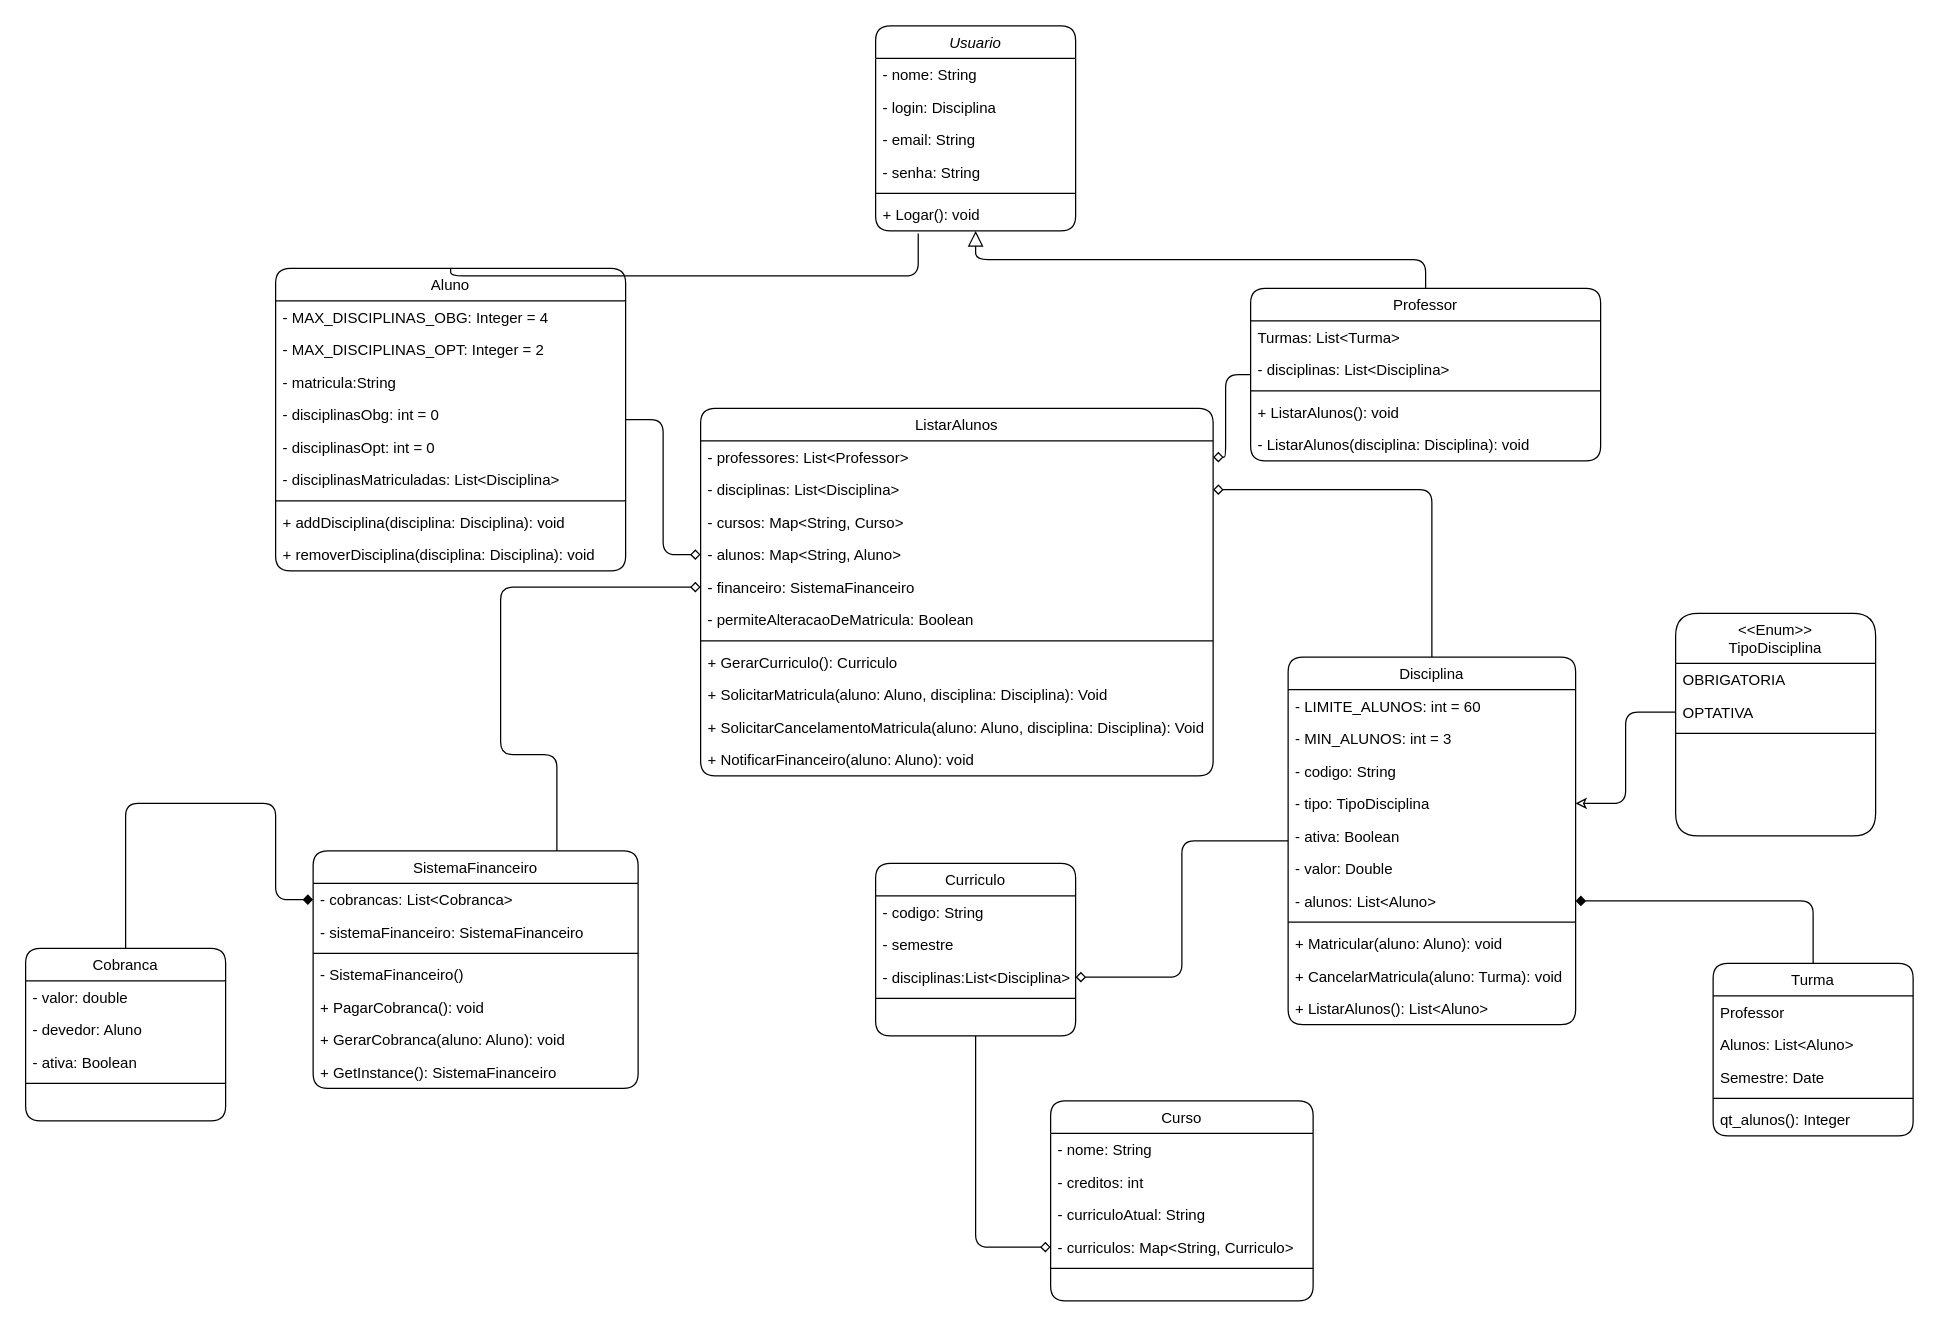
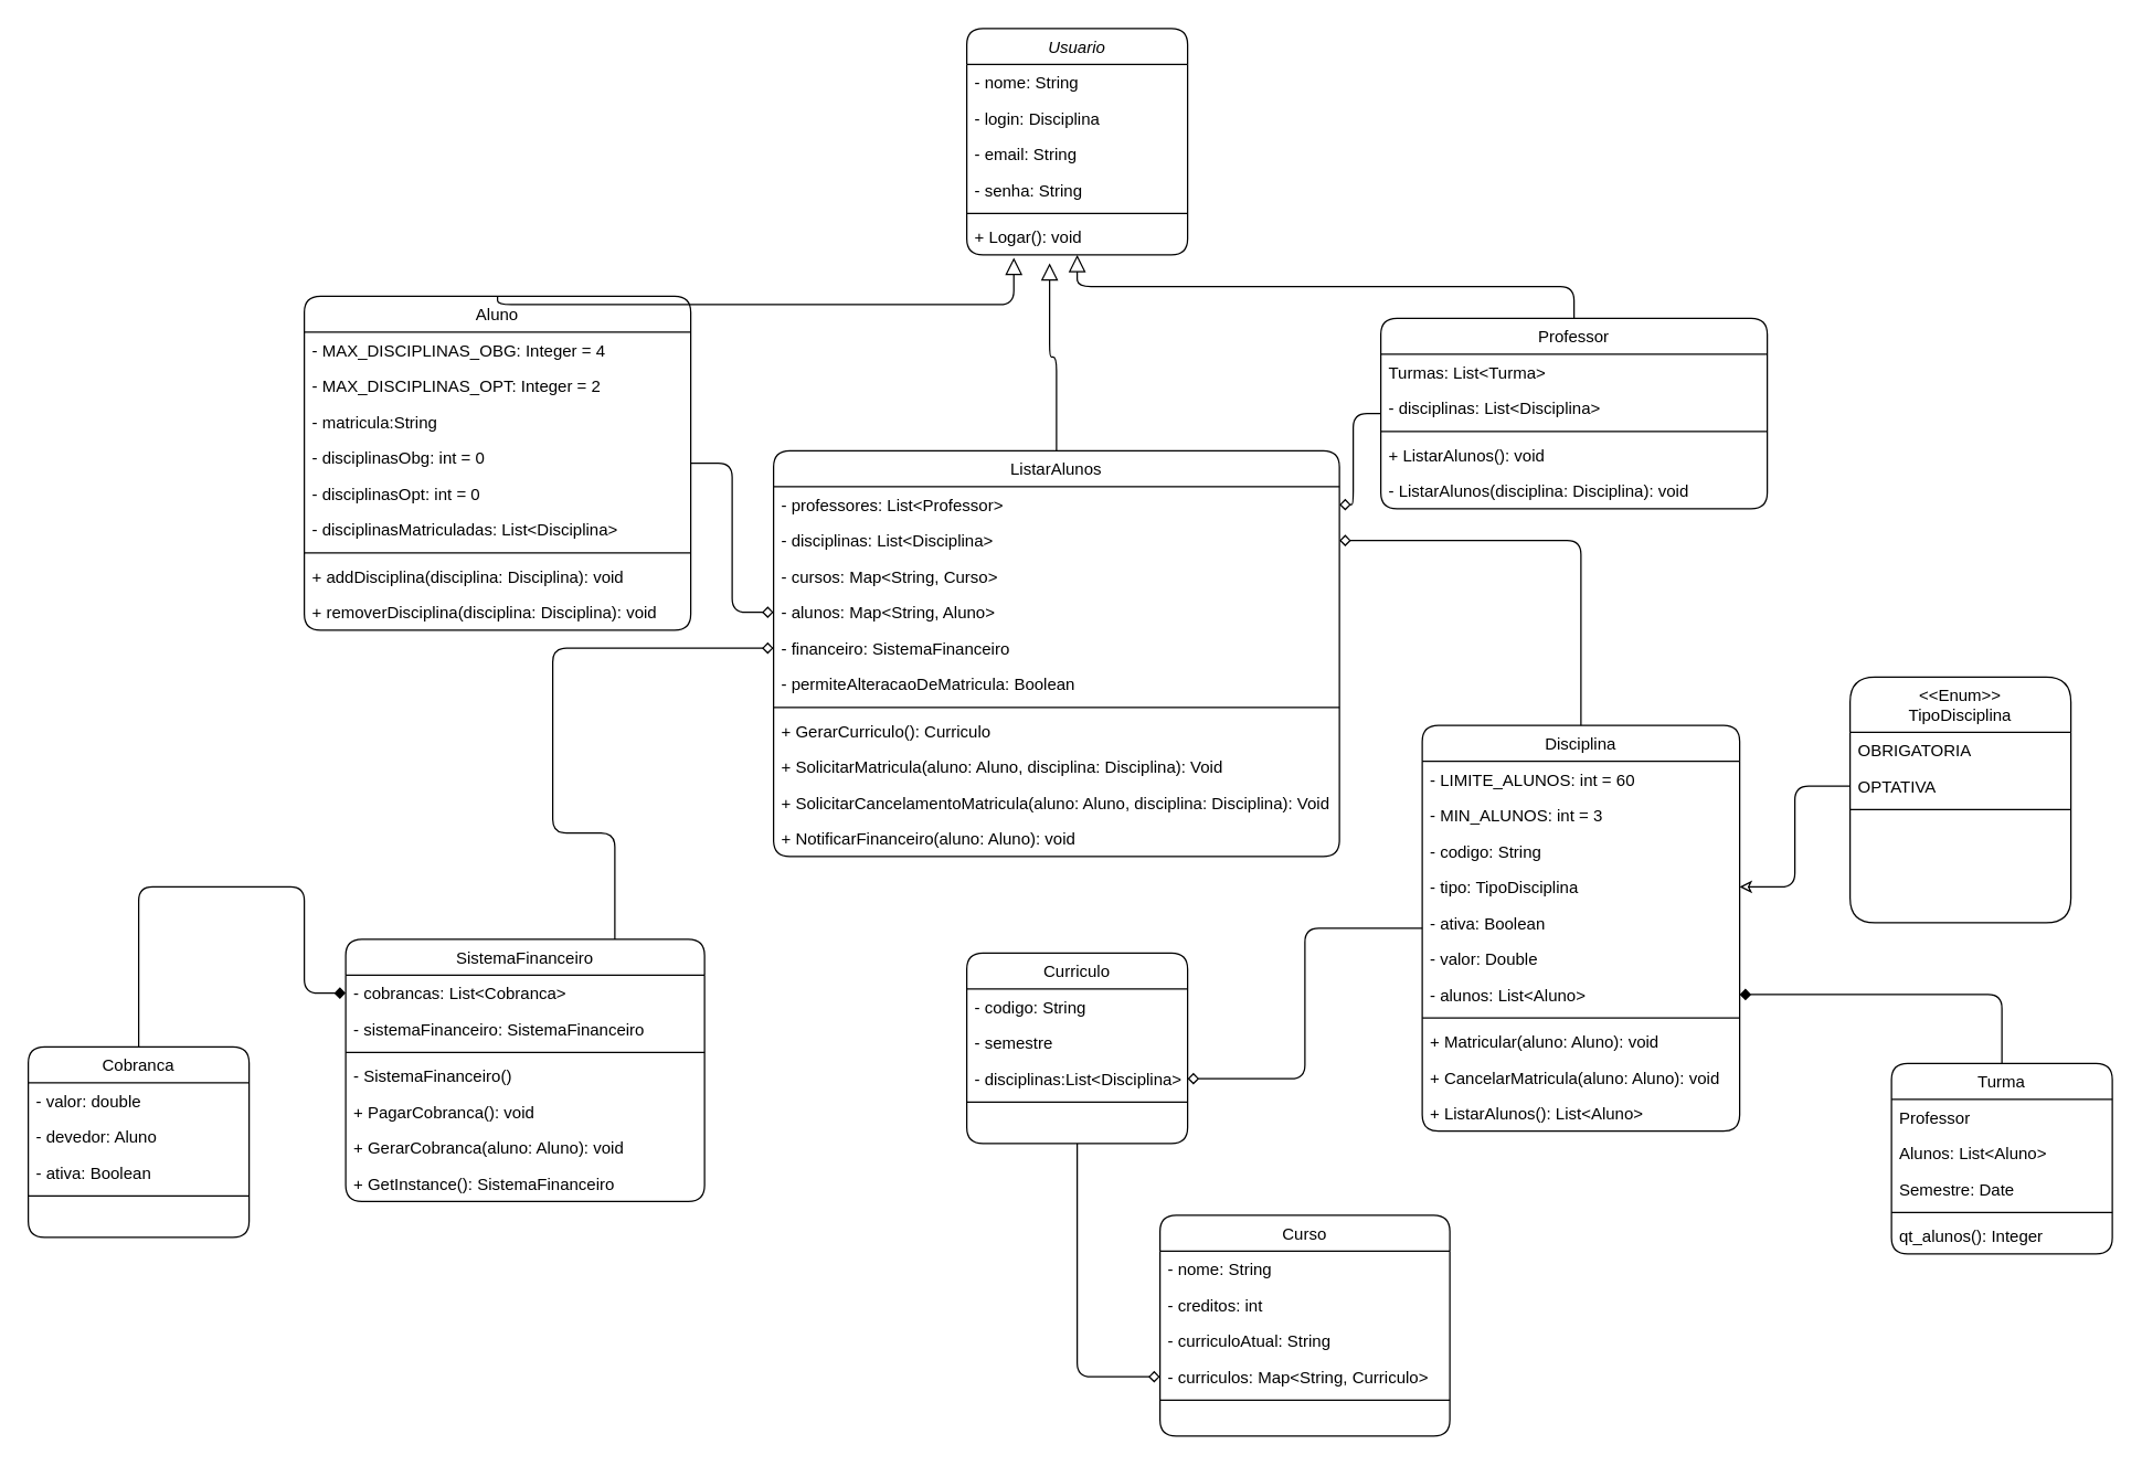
- <mxCell id="41" value="" style="endArrow=none;endSize=10;endFill=0;shadow=0;strokeWidth=1;rounded=1;edgeStyle=elbowEdgeStyle;elbow=vertical;exitX=0.5;exitY=0;exitDx=0;exitDy=0;entryX=0.213;entryY=1.077;entryDx=0;entryDy=0;entryPerimeter=0;" edge="1" parent="1" source="31" target="8"><mxGeometry width="160" relative="1" as="geometry"><mxPoint x="700" y="300" as="sourcePoint" /><mxPoint x="730" y="200" as="targetPoint" /><Array as="points"><mxPoint x="630" y="220" /></Array></mxGeometry></mxCell>
+ <mxCell id="41" value="" style="endArrow=block;endSize=10;endFill=0;shadow=0;strokeWidth=1;rounded=1;edgeStyle=elbowEdgeStyle;elbow=vertical;exitX=0.5;exitY=0;exitDx=0;exitDy=0;entryX=0.213;entryY=1.077;entryDx=0;entryDy=0;entryPerimeter=0;" edge="1" parent="1" source="31" target="8"><mxGeometry width="160" relative="1" as="geometry"><mxPoint x="700" y="300" as="sourcePoint" /><mxPoint x="730" y="200" as="targetPoint" /><Array as="points"><mxPoint x="630" y="220" /></Array></mxGeometry></mxCell>
+ <mxCell id="21" value="" style="endArrow=block;endSize=10;endFill=0;shadow=0;strokeWidth=1;rounded=1;edgeStyle=elbowEdgeStyle;elbow=vertical;entryX=0.375;entryY=1.231;entryDx=0;entryDy=0;entryPerimeter=0;" edge="1" parent="1" source="9" target="8"><mxGeometry width="160" relative="1" as="geometry"><mxPoint x="690" y="133" as="sourcePoint" /><mxPoint x="690" y="133" as="targetPoint" /></mxGeometry></mxCell>
- <mxCell id="54" value="+ CancelarMatricula(aluno: Turma): void" style="text;align=left;verticalAlign=top;spacingLeft=4;spacingRight=4;overflow=hidden;rotatable=0;points=[[0,0.5],[1,0.5]];portConstraint=eastwest;rounded=1;shadow=0;html=0;" vertex="1" parent="44"><mxGeometry y="242" width="230" height="26" as="geometry" /></mxCell>
+ <mxCell id="54" value="+ CancelarMatricula(aluno: Aluno): void" style="text;align=left;verticalAlign=top;spacingLeft=4;spacingRight=4;overflow=hidden;rotatable=0;points=[[0,0.5],[1,0.5]];portConstraint=eastwest;rounded=1;shadow=0;html=0;" vertex="1" parent="44"><mxGeometry y="242" width="230" height="26" as="geometry" /></mxCell>
